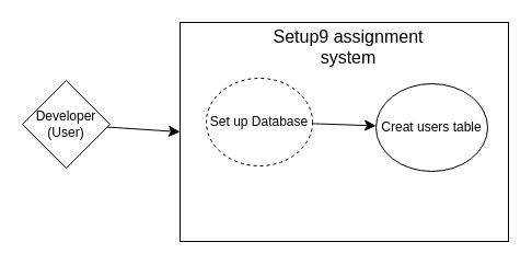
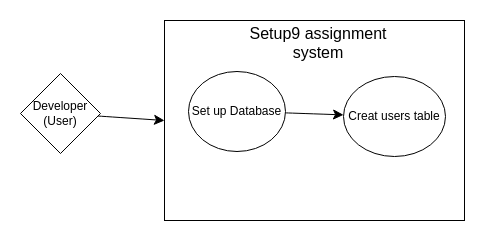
- <mxCell id="6" value="Set up Database" style="ellipse;whiteSpace=wrap;html=1;dashed=1;" vertex="1" parent="1"><mxGeometry x="188" y="71" width="97" height="80" as="geometry" /></mxCell>
+ <mxCell id="6" value="Set up Database" style="ellipse;whiteSpace=wrap;html=1;" vertex="1" parent="1"><mxGeometry x="188" y="71" width="97" height="80" as="geometry" /></mxCell>
